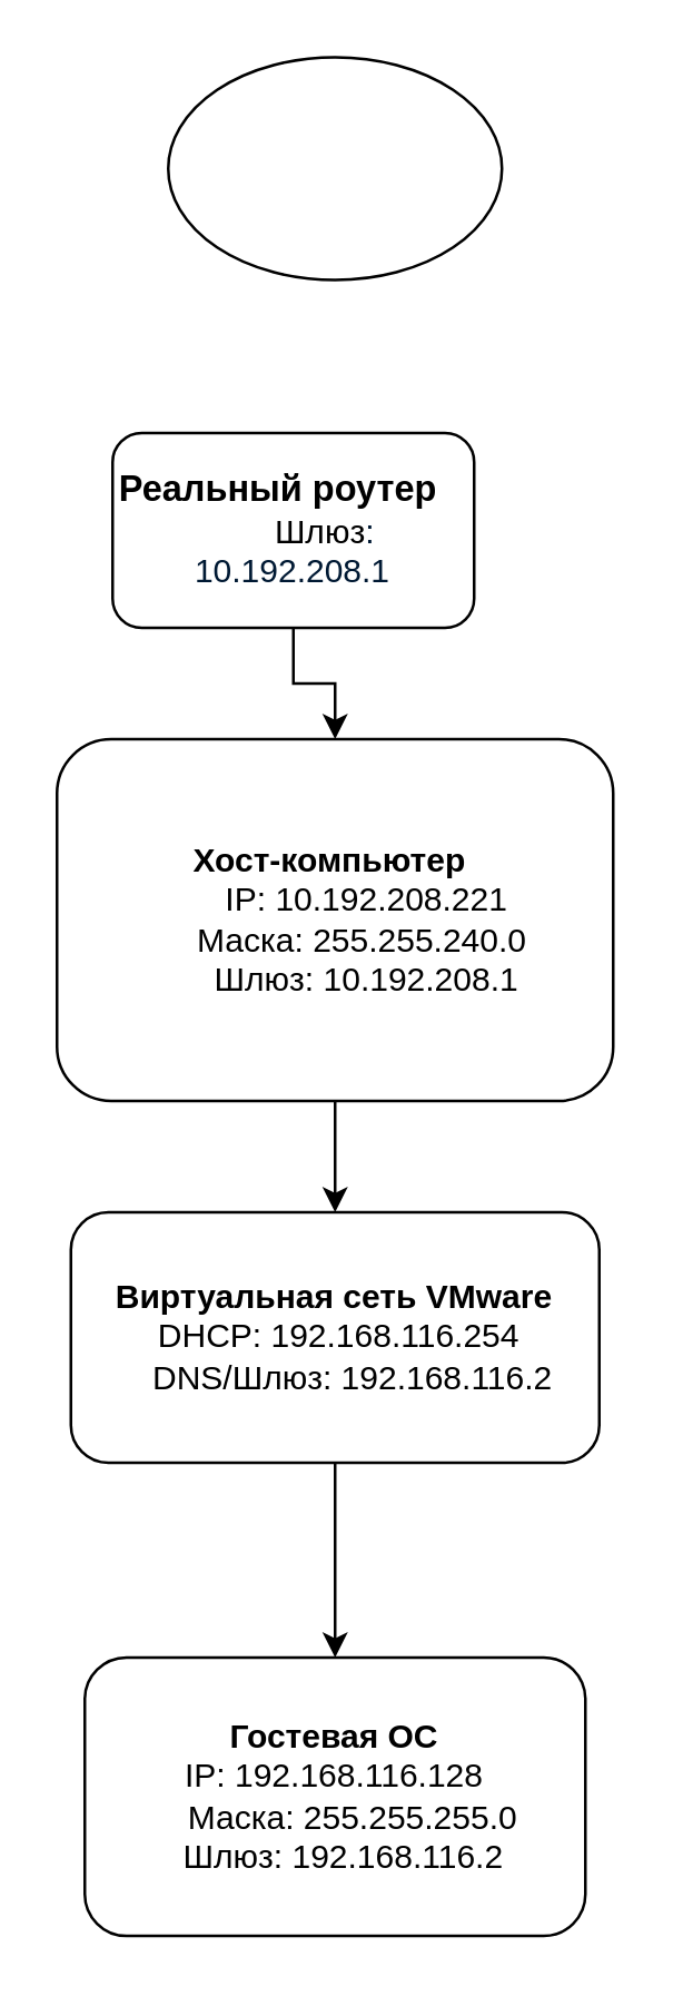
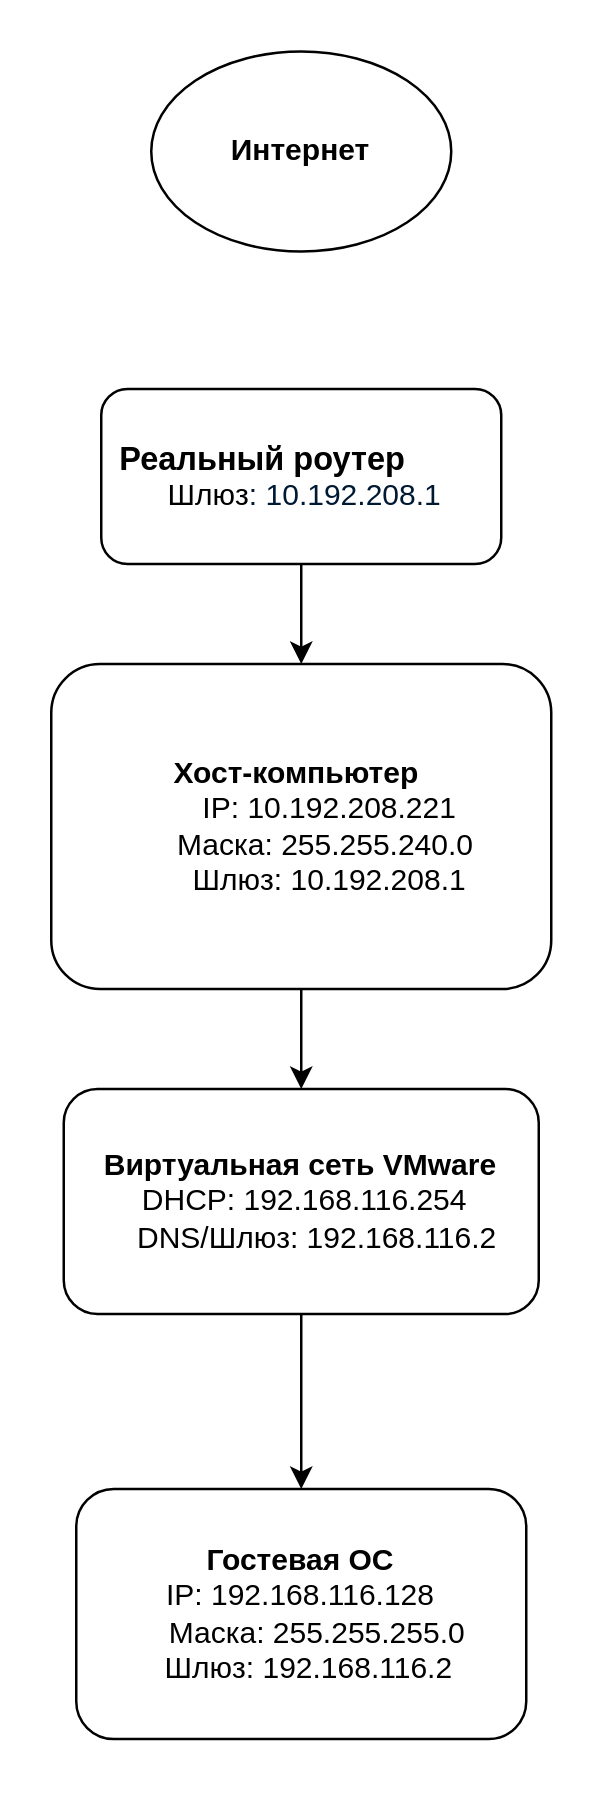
+ <mxCell id="5" value="&lt;b&gt;Интернет&lt;/b&gt;" style="text;html=1;align=center;verticalAlign=middle;whiteSpace=wrap;rounded=0;" vertex="1" parent="1"><mxGeometry x="90" y="45" width="60" height="30" as="geometry" /></mxCell>
- <mxCell id="3" value="&lt;div&gt;&lt;span style=&quot;font-size: 13px;&quot;&gt;&lt;b&gt;Реальный роутер&lt;/b&gt;&lt;/span&gt;&lt;b&gt;&lt;font style=&quot;font-size: 13px;&quot;&gt;&amp;nbsp;&lt;/font&gt;&lt;/b&gt; &amp;nbsp; &amp;nbsp; &amp;nbsp; &amp;nbsp; &lt;span style=&quot;background-color: transparent;&quot;&gt;&lt;font style=&quot;color: rgb(0, 25, 51);&quot;&gt;&amp;nbsp;&lt;/font&gt;Шлюз&lt;font style=&quot;color: rgb(0, 25, 51);&quot;&gt;: &lt;font style=&quot;color: rgb(0, 25, 51);&quot;&gt;10.192.208.1&lt;/font&gt;&lt;/font&gt;&lt;/span&gt;&lt;/div&gt;" style="rounded=1;whiteSpace=wrap;html=1;" vertex="1" parent="1"><mxGeometry x="40" y="155" width="130" height="70" as="geometry" /></mxCell>
+ <mxCell id="3" value="&lt;div&gt;&lt;span style=&quot;font-size: 13px;&quot;&gt;&lt;b&gt;Реальный роутер&lt;/b&gt;&lt;/span&gt;&lt;b&gt;&lt;font style=&quot;font-size: 13px;&quot;&gt;&amp;nbsp;&lt;/font&gt;&lt;/b&gt; &amp;nbsp; &amp;nbsp; &amp;nbsp; &amp;nbsp; &lt;span style=&quot;background-color: transparent;&quot;&gt;&lt;font style=&quot;color: rgb(0, 25, 51);&quot;&gt;&amp;nbsp;&lt;/font&gt;Шлюз&lt;font style=&quot;color: rgb(0, 25, 51);&quot;&gt;: &lt;font style=&quot;color: rgb(0, 25, 51);&quot;&gt;10.192.208.1&lt;/font&gt;&lt;/font&gt;&lt;/span&gt;&lt;/div&gt;" style="rounded=1;whiteSpace=wrap;html=1;" vertex="1" parent="1"><mxGeometry x="40" y="155" width="160" height="70" as="geometry" /></mxCell>
